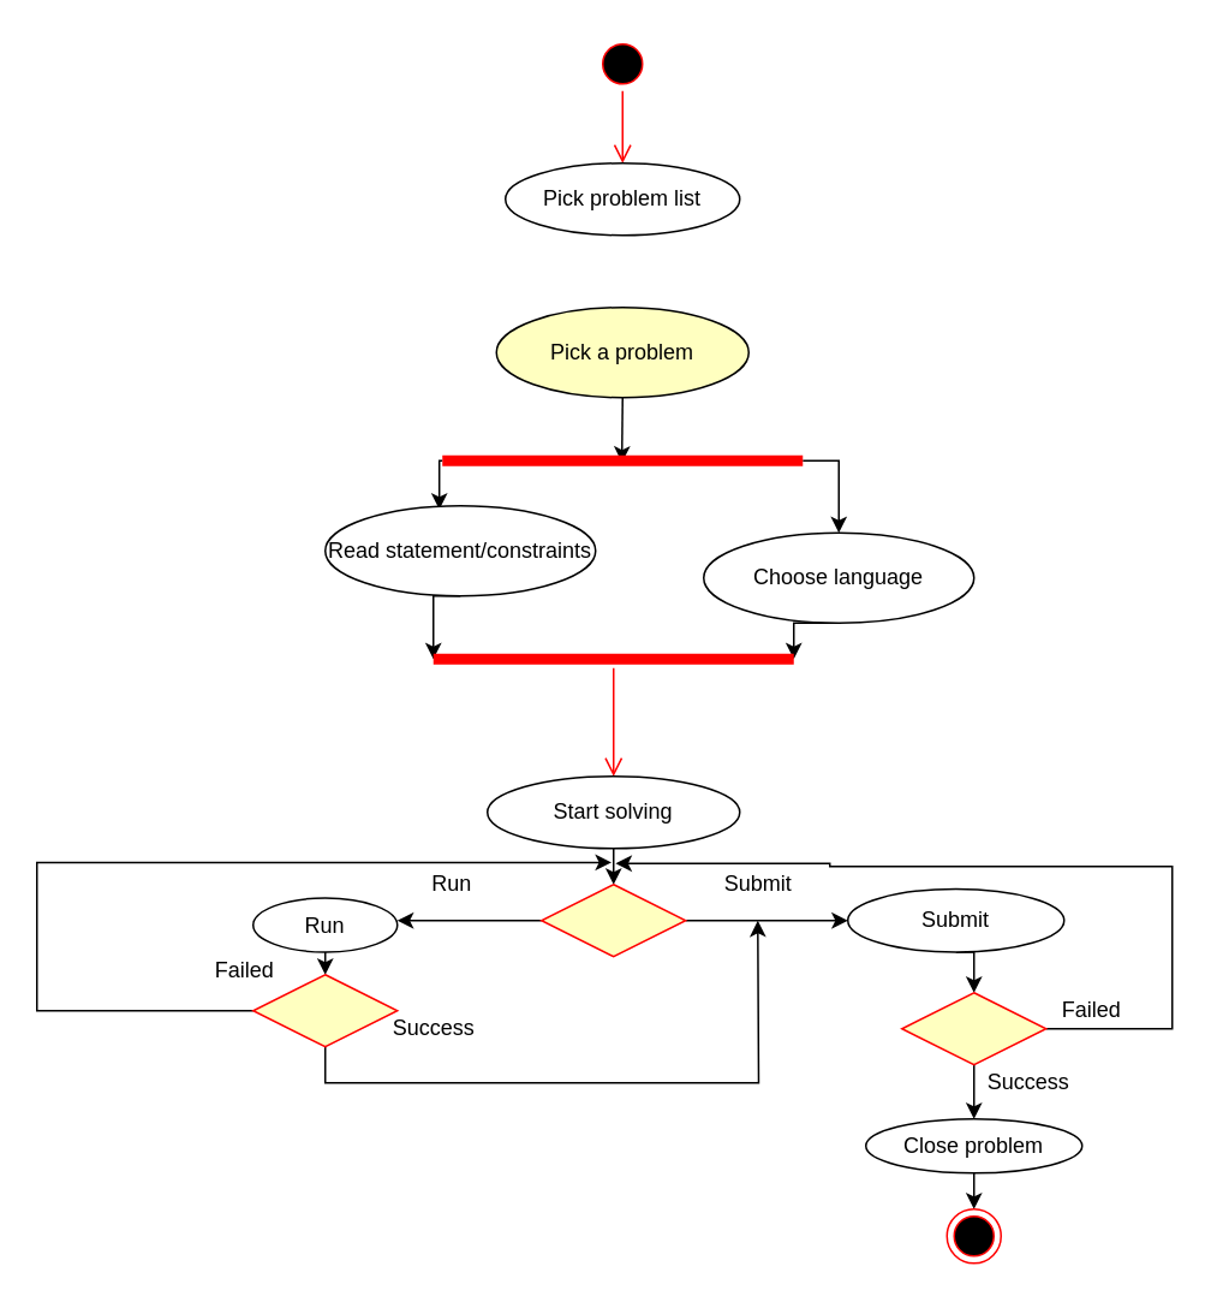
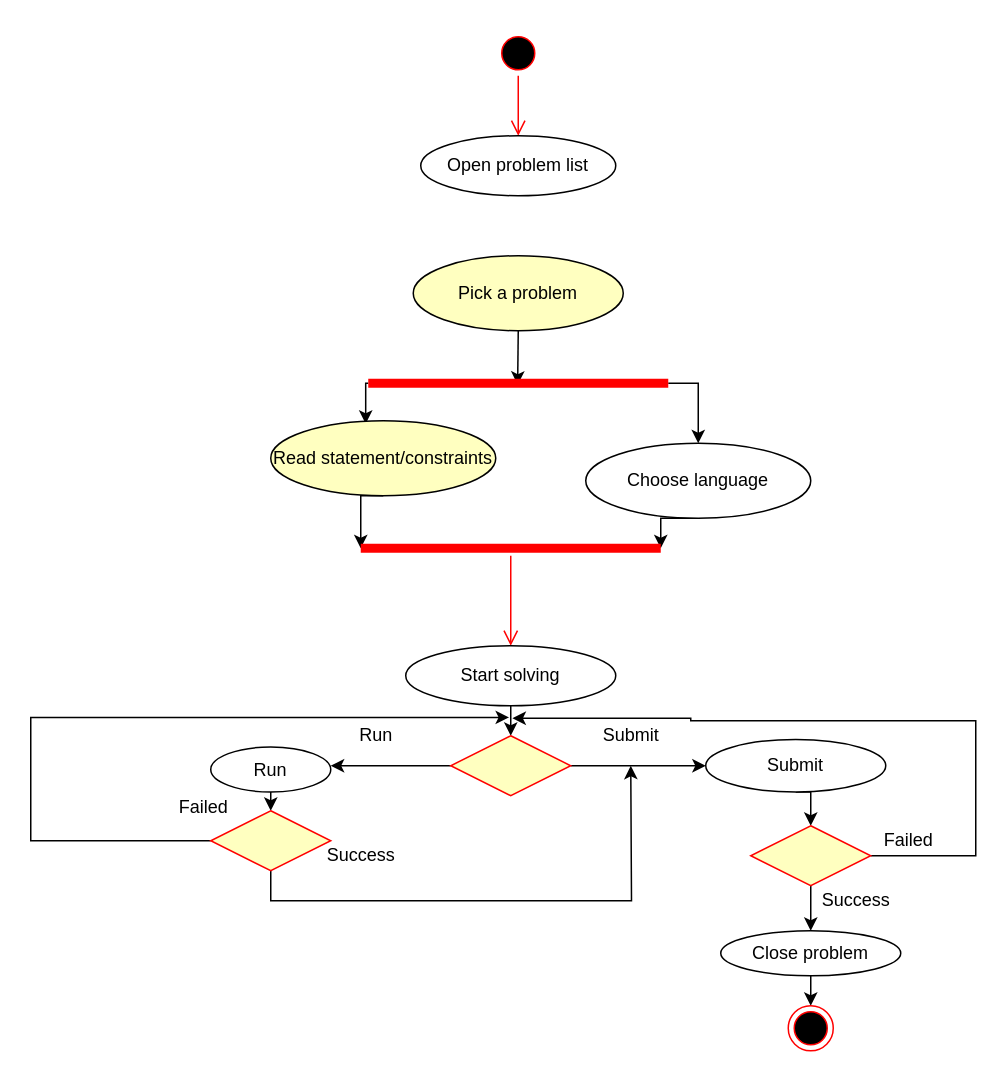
- <mxCell id="4" value="Pick problem list" style="ellipse;whiteSpace=wrap;html=1;" vertex="1" parent="1"><mxGeometry x="280" y="90" width="130" height="40" as="geometry" /></mxCell>
+ <mxCell id="4" value="Open problem list" style="ellipse;whiteSpace=wrap;html=1;" vertex="1" parent="1"><mxGeometry x="280" y="90" width="130" height="40" as="geometry" /></mxCell>
- <mxCell id="11" value="Read statement/constraints" style="ellipse;whiteSpace=wrap;html=1;" vertex="1" parent="1"><mxGeometry x="180" y="280" width="150" height="50" as="geometry" /></mxCell>
+ <mxCell id="11" value="Read statement/constraints" style="ellipse;whiteSpace=wrap;html=1;fillColor=#ffffc0;" vertex="1" parent="1"><mxGeometry x="180" y="280" width="150" height="50" as="geometry" /></mxCell>
